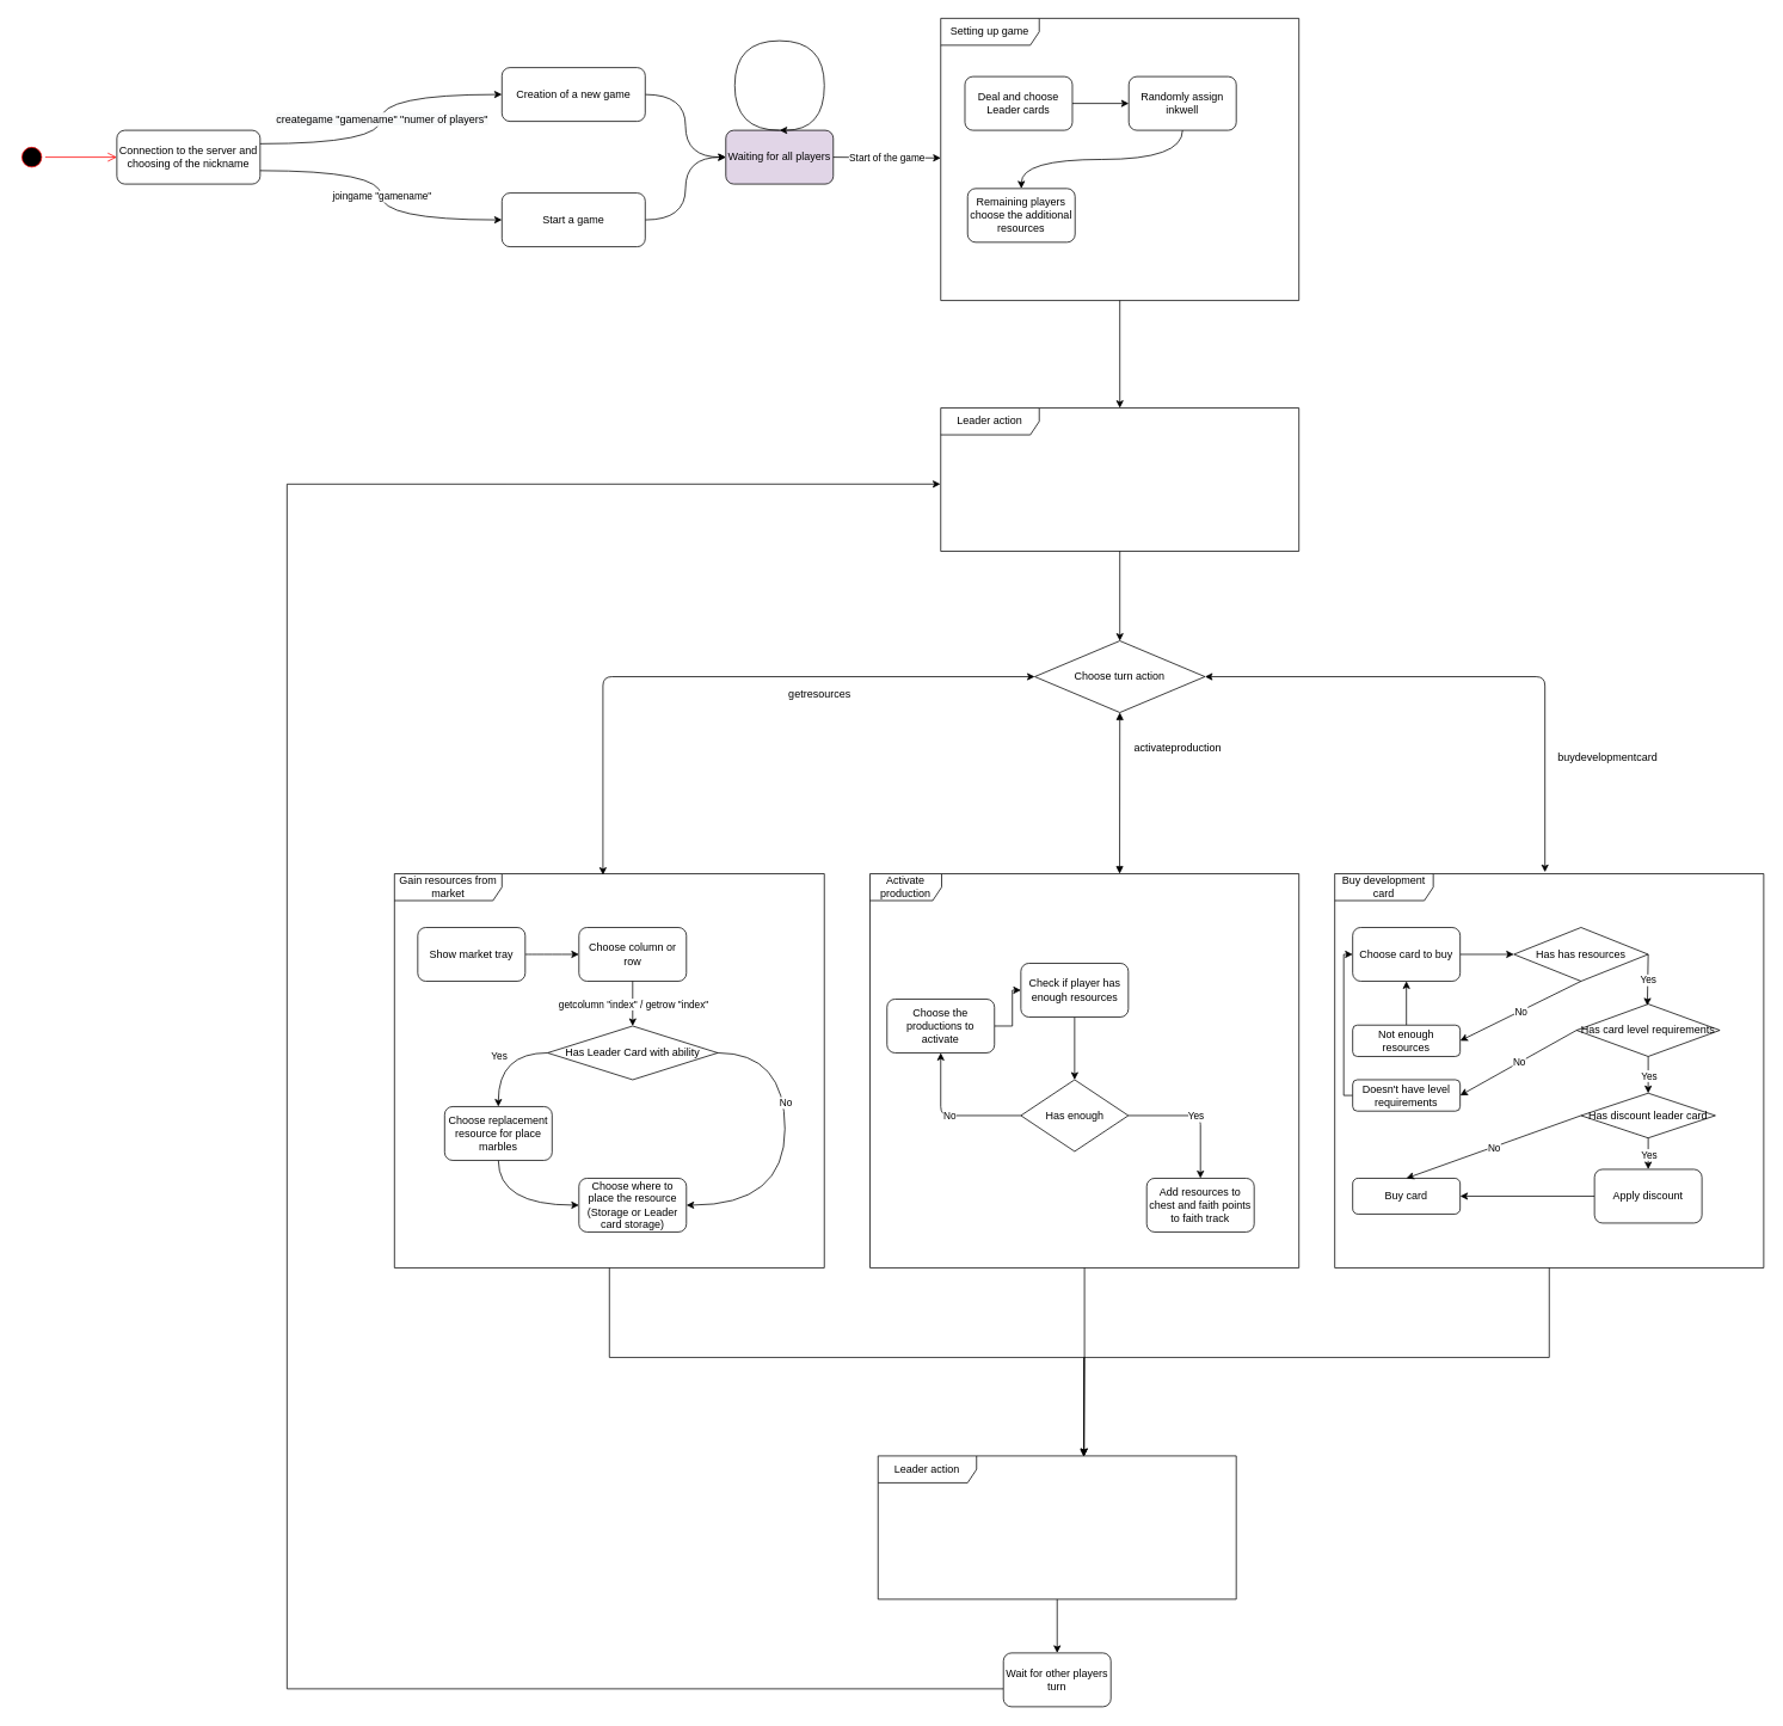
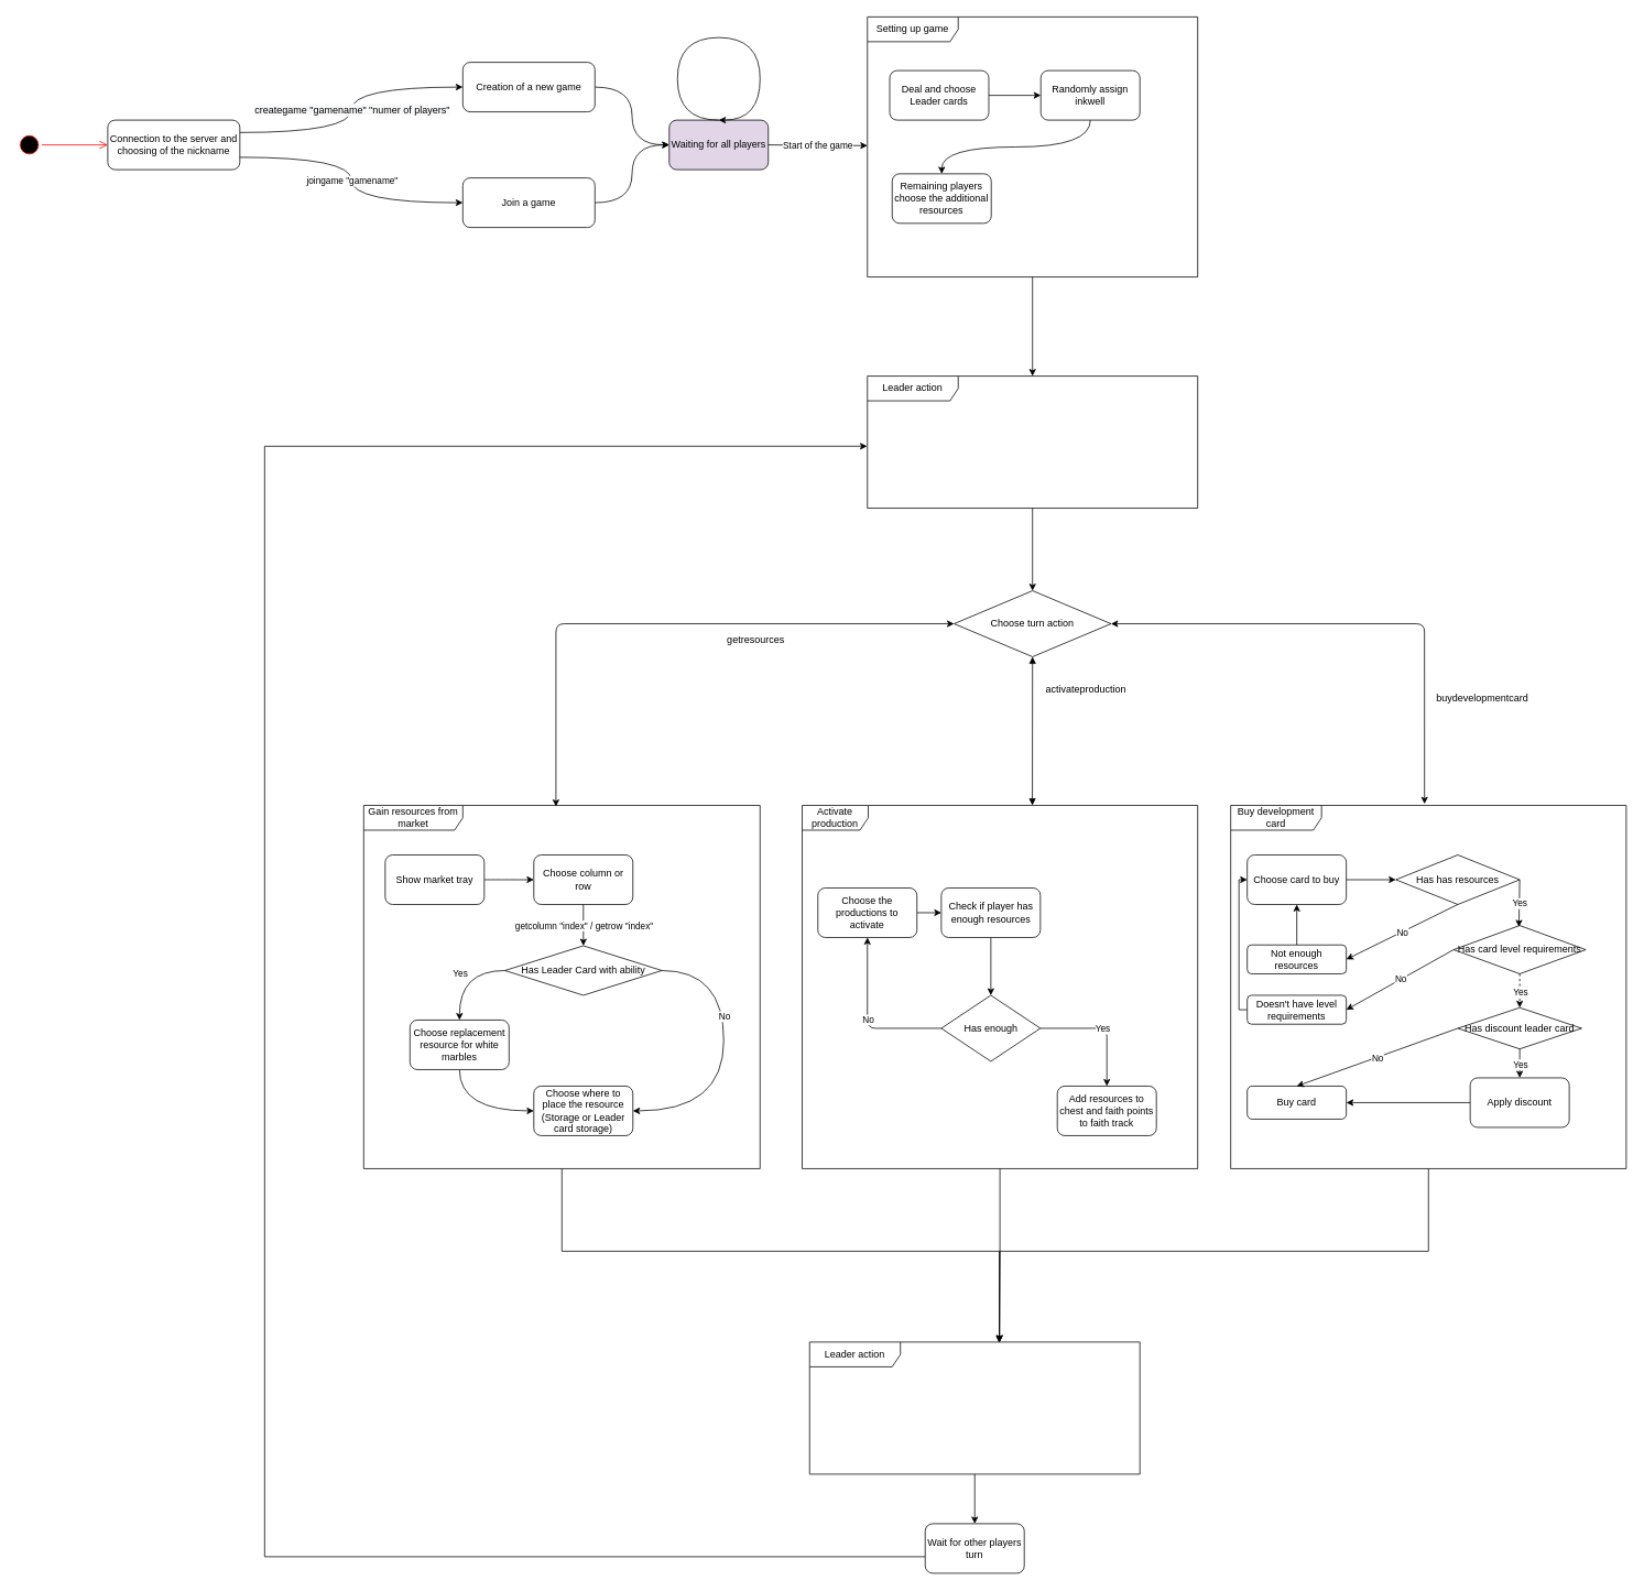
- <mxCell id="10" value="Start a game" style="rounded=1;whiteSpace=wrap;html=1;" parent="1" vertex="1"><mxGeometry x="560" y="215" width="160" height="60" as="geometry" /></mxCell>
+ <mxCell id="10" value="Join a game" style="rounded=1;whiteSpace=wrap;html=1;" parent="1" vertex="1"><mxGeometry x="560" y="215" width="160" height="60" as="geometry" /></mxCell>
- <mxCell id="45" value="Choose the productions to activate" style="rounded=1;whiteSpace=wrap;html=1;" parent="1" vertex="1"><mxGeometry x="990" y="1115" width="120" height="60" as="geometry" /></mxCell>
+ <mxCell id="45" value="Choose the productions to activate" style="rounded=1;whiteSpace=wrap;html=1;" parent="1" vertex="1"><mxGeometry x="990" y="1075" width="120" height="60" as="geometry" /></mxCell>
- <mxCell id="71" value="" style="endArrow=classic;html=1;exitX=0.5;exitY=1;exitDx=0;exitDy=0;entryX=0.5;entryY=0;entryDx=0;entryDy=0;" edge="1" parent="1" source="68" target="67"><mxGeometry relative="1" as="geometry"><mxPoint x="1739.5" y="1185" as="sourcePoint" /><mxPoint x="1738.6" y="1207.32" as="targetPoint" /></mxGeometry></mxCell>
+ <mxCell id="71" value="" style="endArrow=classic;html=1;exitX=0.5;exitY=1;exitDx=0;exitDy=0;entryX=0.5;entryY=0;entryDx=0;entryDy=0;dashed=1;" edge="1" parent="1" source="68" target="67"><mxGeometry relative="1" as="geometry"><mxPoint x="1739.5" y="1185" as="sourcePoint" /><mxPoint x="1738.6" y="1207.32" as="targetPoint" /></mxGeometry></mxCell>
- <mxCell id="34" value="Choose replacement resource for place marbles" style="rounded=1;whiteSpace=wrap;html=1;" parent="1" vertex="1"><mxGeometry x="496" y="1235" width="120" height="60" as="geometry" /></mxCell>
+ <mxCell id="34" value="Choose replacement resource for white marbles" style="rounded=1;whiteSpace=wrap;html=1;" parent="1" vertex="1"><mxGeometry x="496" y="1235" width="120" height="60" as="geometry" /></mxCell>
